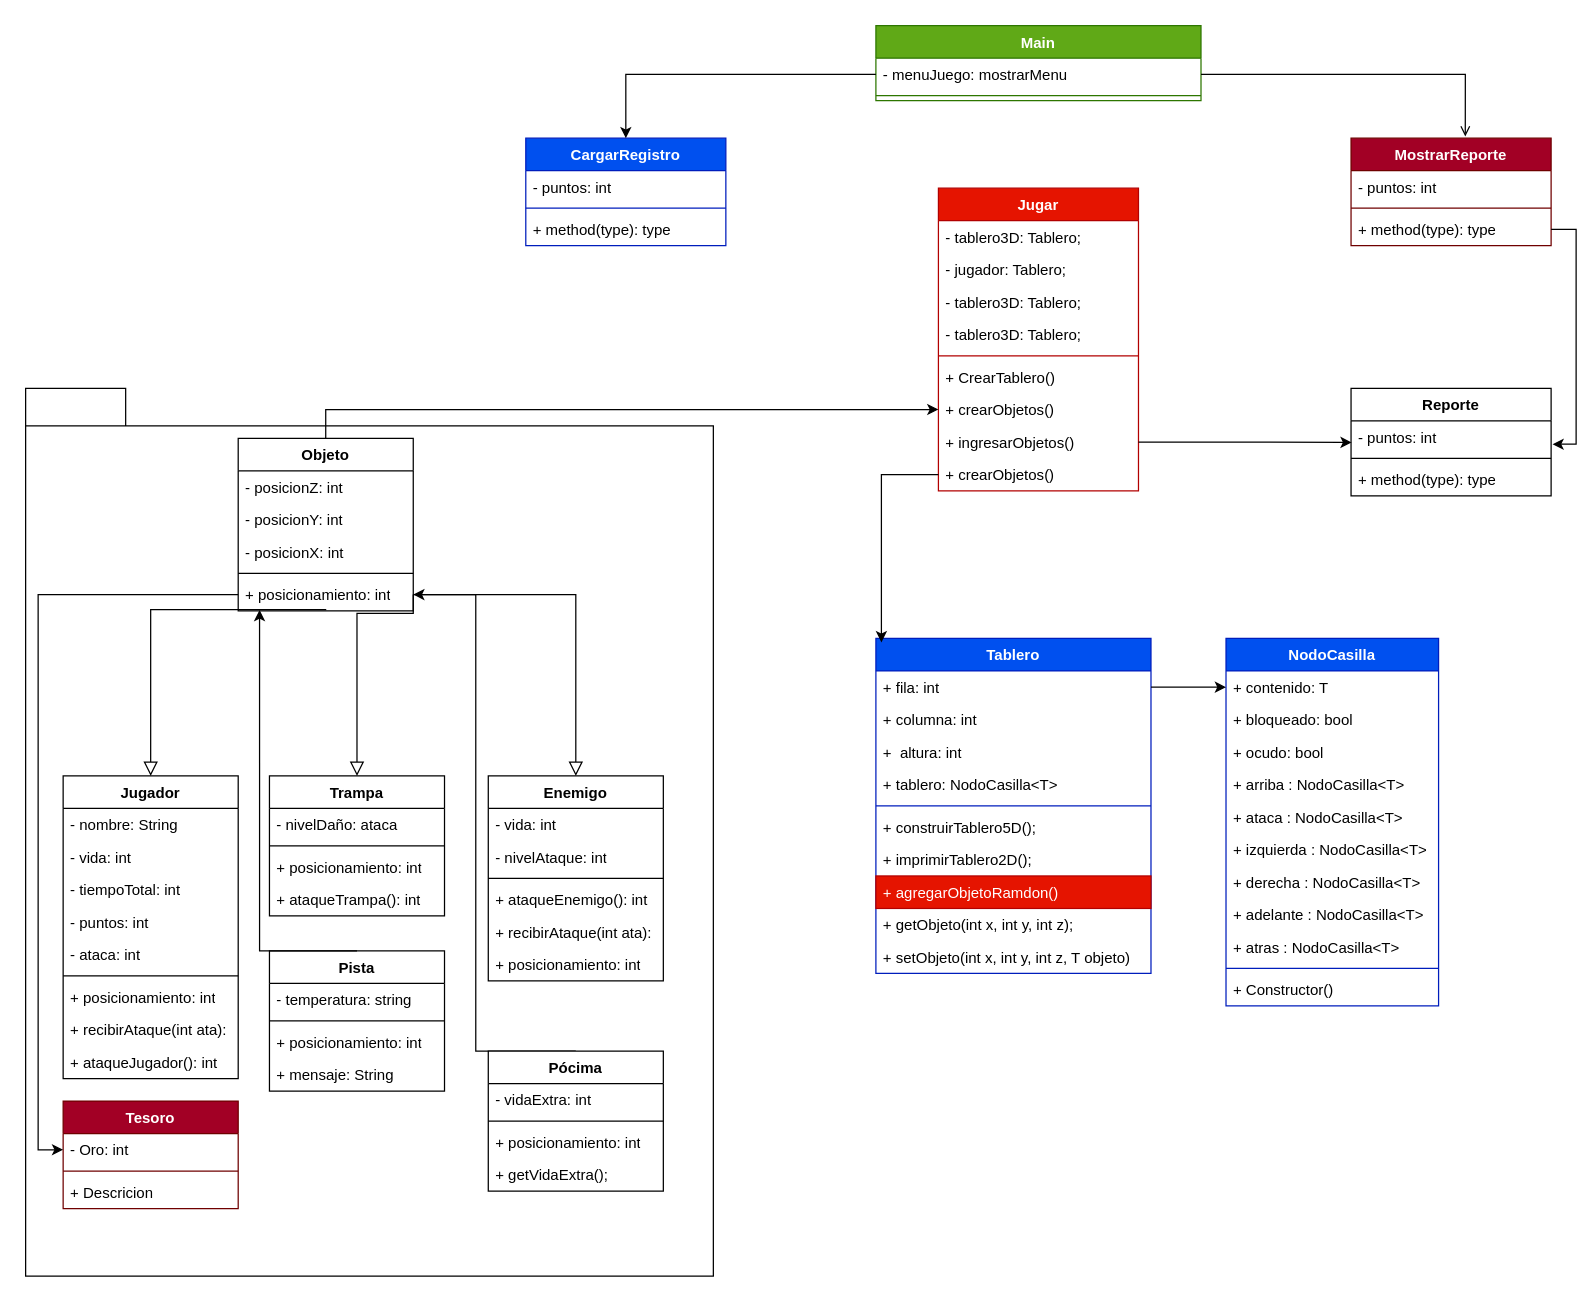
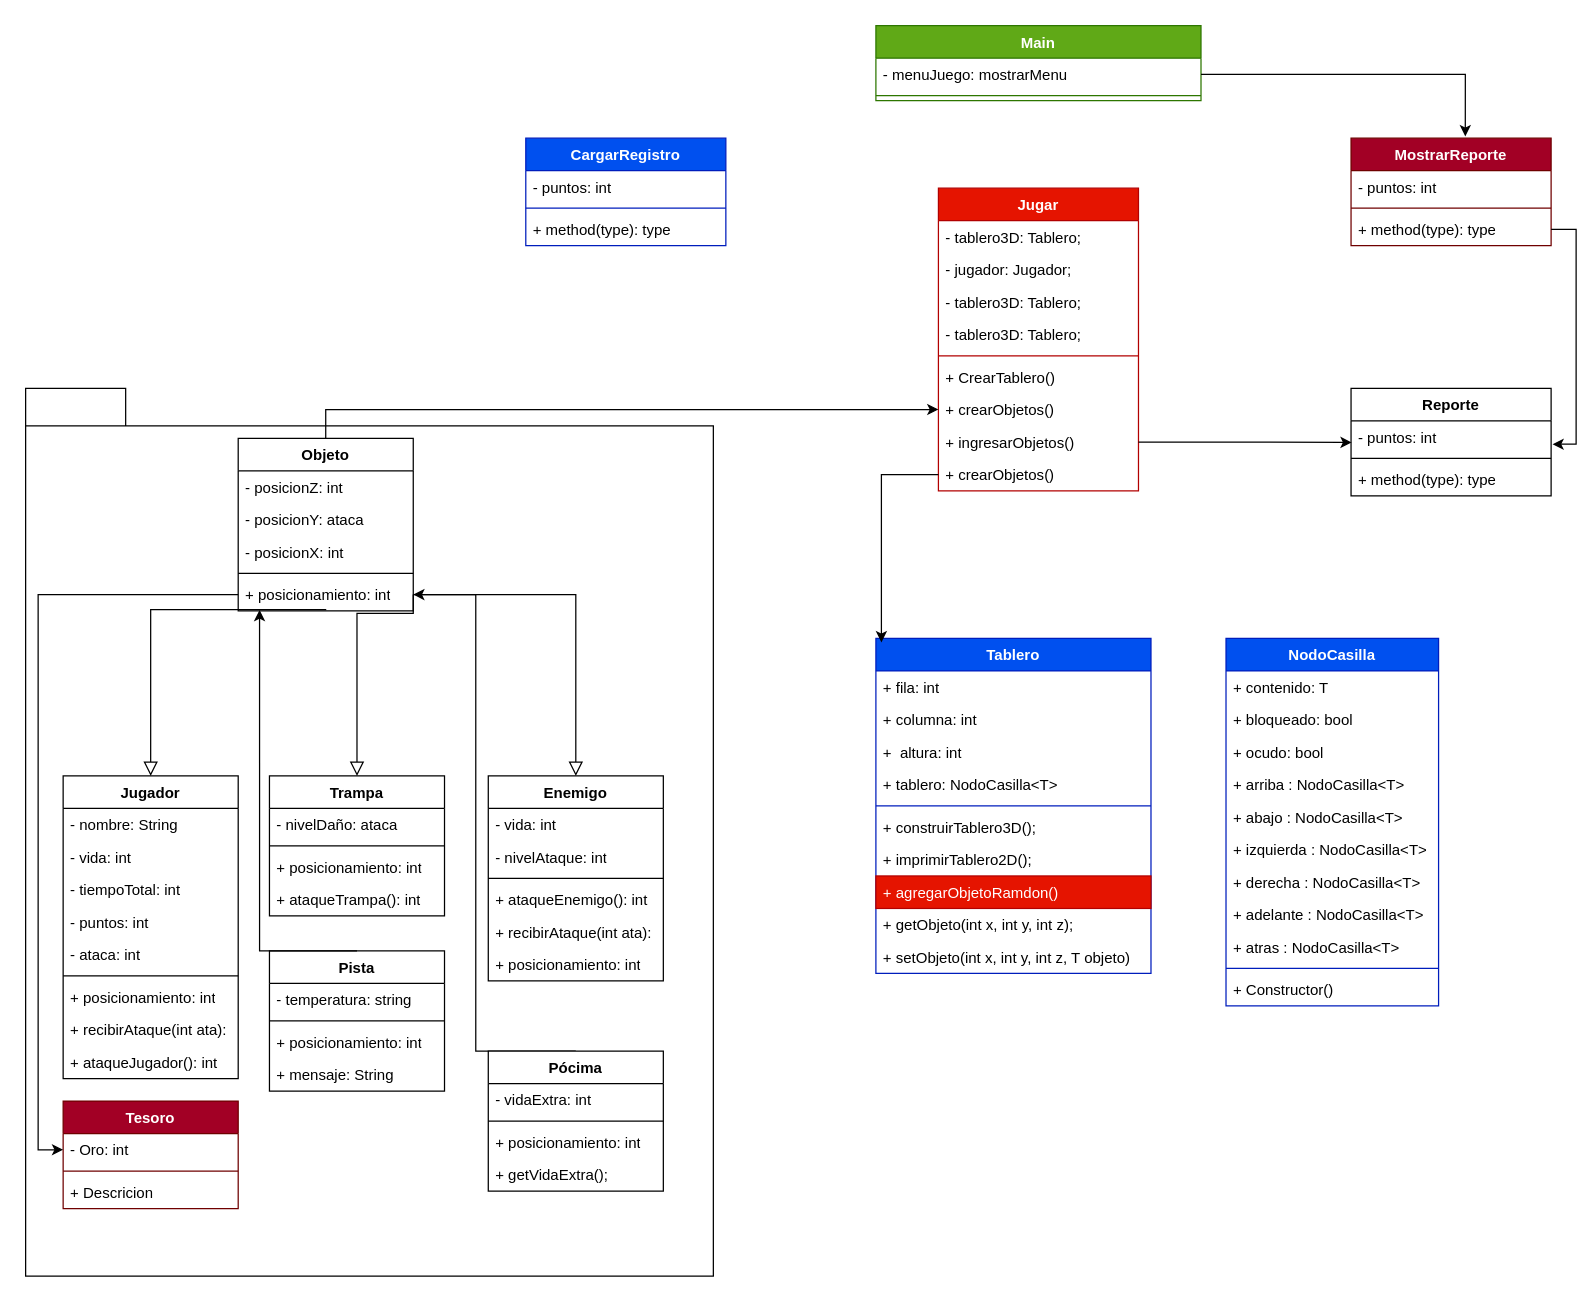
- <mxCell id="23" style="edgeStyle=orthogonalEdgeStyle;rounded=0;orthogonalLoop=1;jettySize=auto;html=1;exitX=0;exitY=0.5;exitDx=0;exitDy=0;entryX=0.5;entryY=0;entryDx=0;entryDy=0;" parent="1" source="3" target="15" edge="1"><mxGeometry relative="1" as="geometry" /></mxCell>
- <mxCell id="24" style="edgeStyle=orthogonalEdgeStyle;rounded=0;orthogonalLoop=1;jettySize=auto;html=1;exitX=1;exitY=0.5;exitDx=0;exitDy=0;entryX=0.571;entryY=-0.017;entryDx=0;entryDy=0;entryPerimeter=0;endArrow=open;" parent="1" source="3" target="19" edge="1"><mxGeometry relative="1" as="geometry" /></mxCell>
+ <mxCell id="24" style="edgeStyle=orthogonalEdgeStyle;rounded=0;orthogonalLoop=1;jettySize=auto;html=1;exitX=1;exitY=0.5;exitDx=0;exitDy=0;entryX=0.571;entryY=-0.017;entryDx=0;entryDy=0;entryPerimeter=0;" parent="1" source="3" target="19" edge="1"><mxGeometry relative="1" as="geometry" /></mxCell>
- <mxCell id="7" value="- jugador: Tablero;" style="text;strokeColor=none;fillColor=none;align=left;verticalAlign=top;spacingLeft=4;spacingRight=4;overflow=hidden;rotatable=0;points=[[0,0.5],[1,0.5]];portConstraint=eastwest;whiteSpace=wrap;html=1;" parent="5" vertex="1"><mxGeometry y="52" width="160" height="26" as="geometry" /></mxCell>
+ <mxCell id="7" value="- jugador: Jugador;" style="text;strokeColor=none;fillColor=none;align=left;verticalAlign=top;spacingLeft=4;spacingRight=4;overflow=hidden;rotatable=0;points=[[0,0.5],[1,0.5]];portConstraint=eastwest;whiteSpace=wrap;html=1;" parent="5" vertex="1"><mxGeometry y="52" width="160" height="26" as="geometry" /></mxCell>
- <mxCell id="29" value="- posicionY: int" style="text;strokeColor=none;fillColor=none;align=left;verticalAlign=top;spacingLeft=4;spacingRight=4;overflow=hidden;rotatable=0;points=[[0,0.5],[1,0.5]];portConstraint=eastwest;whiteSpace=wrap;html=1;" parent="27" vertex="1"><mxGeometry y="52" width="140" height="26" as="geometry" /></mxCell>
+ <mxCell id="29" value="- posicionY: ataca" style="text;strokeColor=none;fillColor=none;align=left;verticalAlign=top;spacingLeft=4;spacingRight=4;overflow=hidden;rotatable=0;points=[[0,0.5],[1,0.5]];portConstraint=eastwest;whiteSpace=wrap;html=1;" parent="27" vertex="1"><mxGeometry y="52" width="140" height="26" as="geometry" /></mxCell>
- <mxCell id="97" style="edgeStyle=orthogonalEdgeStyle;rounded=0;orthogonalLoop=1;jettySize=auto;html=1;exitX=1;exitY=0.5;exitDx=0;exitDy=0;entryX=0;entryY=0.5;entryDx=0;entryDy=0;" edge="1" parent="1" source="56" target="85"><mxGeometry relative="1" as="geometry" /></mxCell>
- <mxCell id="89" value="+ ataca : NodoCasilla&amp;lt;T&amp;gt;" style="text;strokeColor=none;fillColor=none;align=left;verticalAlign=top;spacingLeft=4;spacingRight=4;overflow=hidden;rotatable=0;points=[[0,0.5],[1,0.5]];portConstraint=eastwest;whiteSpace=wrap;html=1;" parent="84" vertex="1"><mxGeometry y="130" width="170" height="26" as="geometry" /></mxCell>
+ <mxCell id="89" value="+ abajo : NodoCasilla&amp;lt;T&amp;gt;" style="text;strokeColor=none;fillColor=none;align=left;verticalAlign=top;spacingLeft=4;spacingRight=4;overflow=hidden;rotatable=0;points=[[0,0.5],[1,0.5]];portConstraint=eastwest;whiteSpace=wrap;html=1;" parent="84" vertex="1"><mxGeometry y="130" width="170" height="26" as="geometry" /></mxCell>
- <mxCell id="61" value="+ construirTablero5D();" style="text;strokeColor=none;fillColor=none;align=left;verticalAlign=top;spacingLeft=4;spacingRight=4;overflow=hidden;rotatable=0;points=[[0,0.5],[1,0.5]];portConstraint=eastwest;whiteSpace=wrap;html=1;" parent="55" vertex="1"><mxGeometry y="138" width="220" height="26" as="geometry" /></mxCell>
+ <mxCell id="61" value="+ construirTablero3D();" style="text;strokeColor=none;fillColor=none;align=left;verticalAlign=top;spacingLeft=4;spacingRight=4;overflow=hidden;rotatable=0;points=[[0,0.5],[1,0.5]];portConstraint=eastwest;whiteSpace=wrap;html=1;" parent="55" vertex="1"><mxGeometry y="138" width="220" height="26" as="geometry" /></mxCell>
